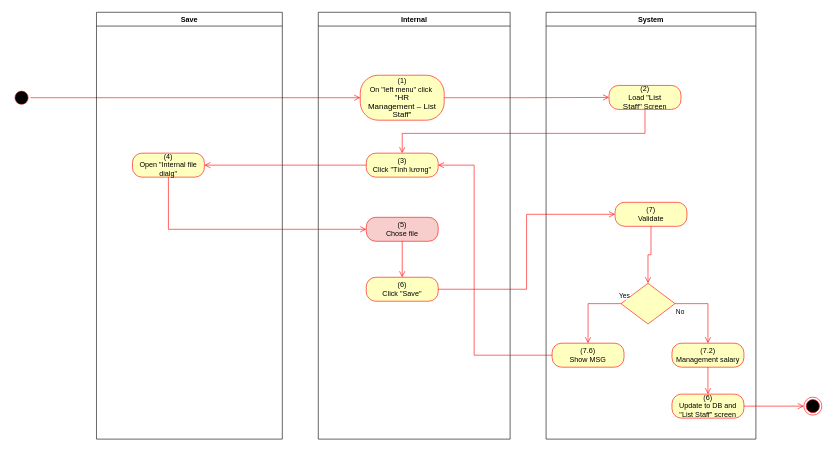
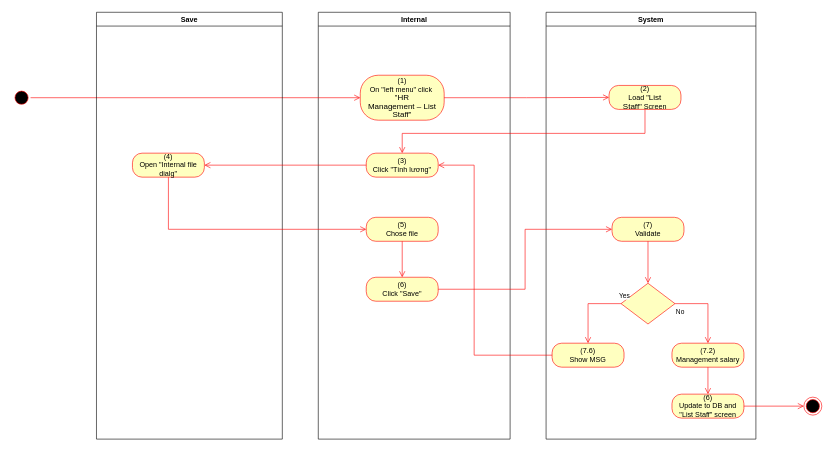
- <mxCell id="10" value="(7)&lt;br&gt;Validate" style="rounded=1;whiteSpace=wrap;html=1;arcSize=40;fontColor=#000000;fillColor=#ffffc0;strokeColor=#ff0000;" vertex="1" parent="8"><mxGeometry x="115" y="317" width="120" height="40" as="geometry" /></mxCell>
+ <mxCell id="10" value="(7)&lt;br&gt;Validate" style="rounded=1;whiteSpace=wrap;html=1;arcSize=40;fontColor=#000000;fillColor=#ffffc0;strokeColor=#ff0000;" vertex="1" parent="8"><mxGeometry x="110" y="342" width="120" height="40" as="geometry" /></mxCell>
- <mxCell id="5" value="(5)&lt;br&gt;Chose file" style="rounded=1;whiteSpace=wrap;html=1;arcSize=40;fontColor=#000000;fillColor=#f8cecc;strokeColor=#ff0000;" vertex="1" parent="2"><mxGeometry x="80" y="342" width="120" height="40" as="geometry" /></mxCell>
+ <mxCell id="5" value="(5)&lt;br&gt;Chose file" style="rounded=1;whiteSpace=wrap;html=1;arcSize=40;fontColor=#000000;fillColor=#ffffc0;strokeColor=#ff0000;" vertex="1" parent="2"><mxGeometry x="80" y="342" width="120" height="40" as="geometry" /></mxCell>
